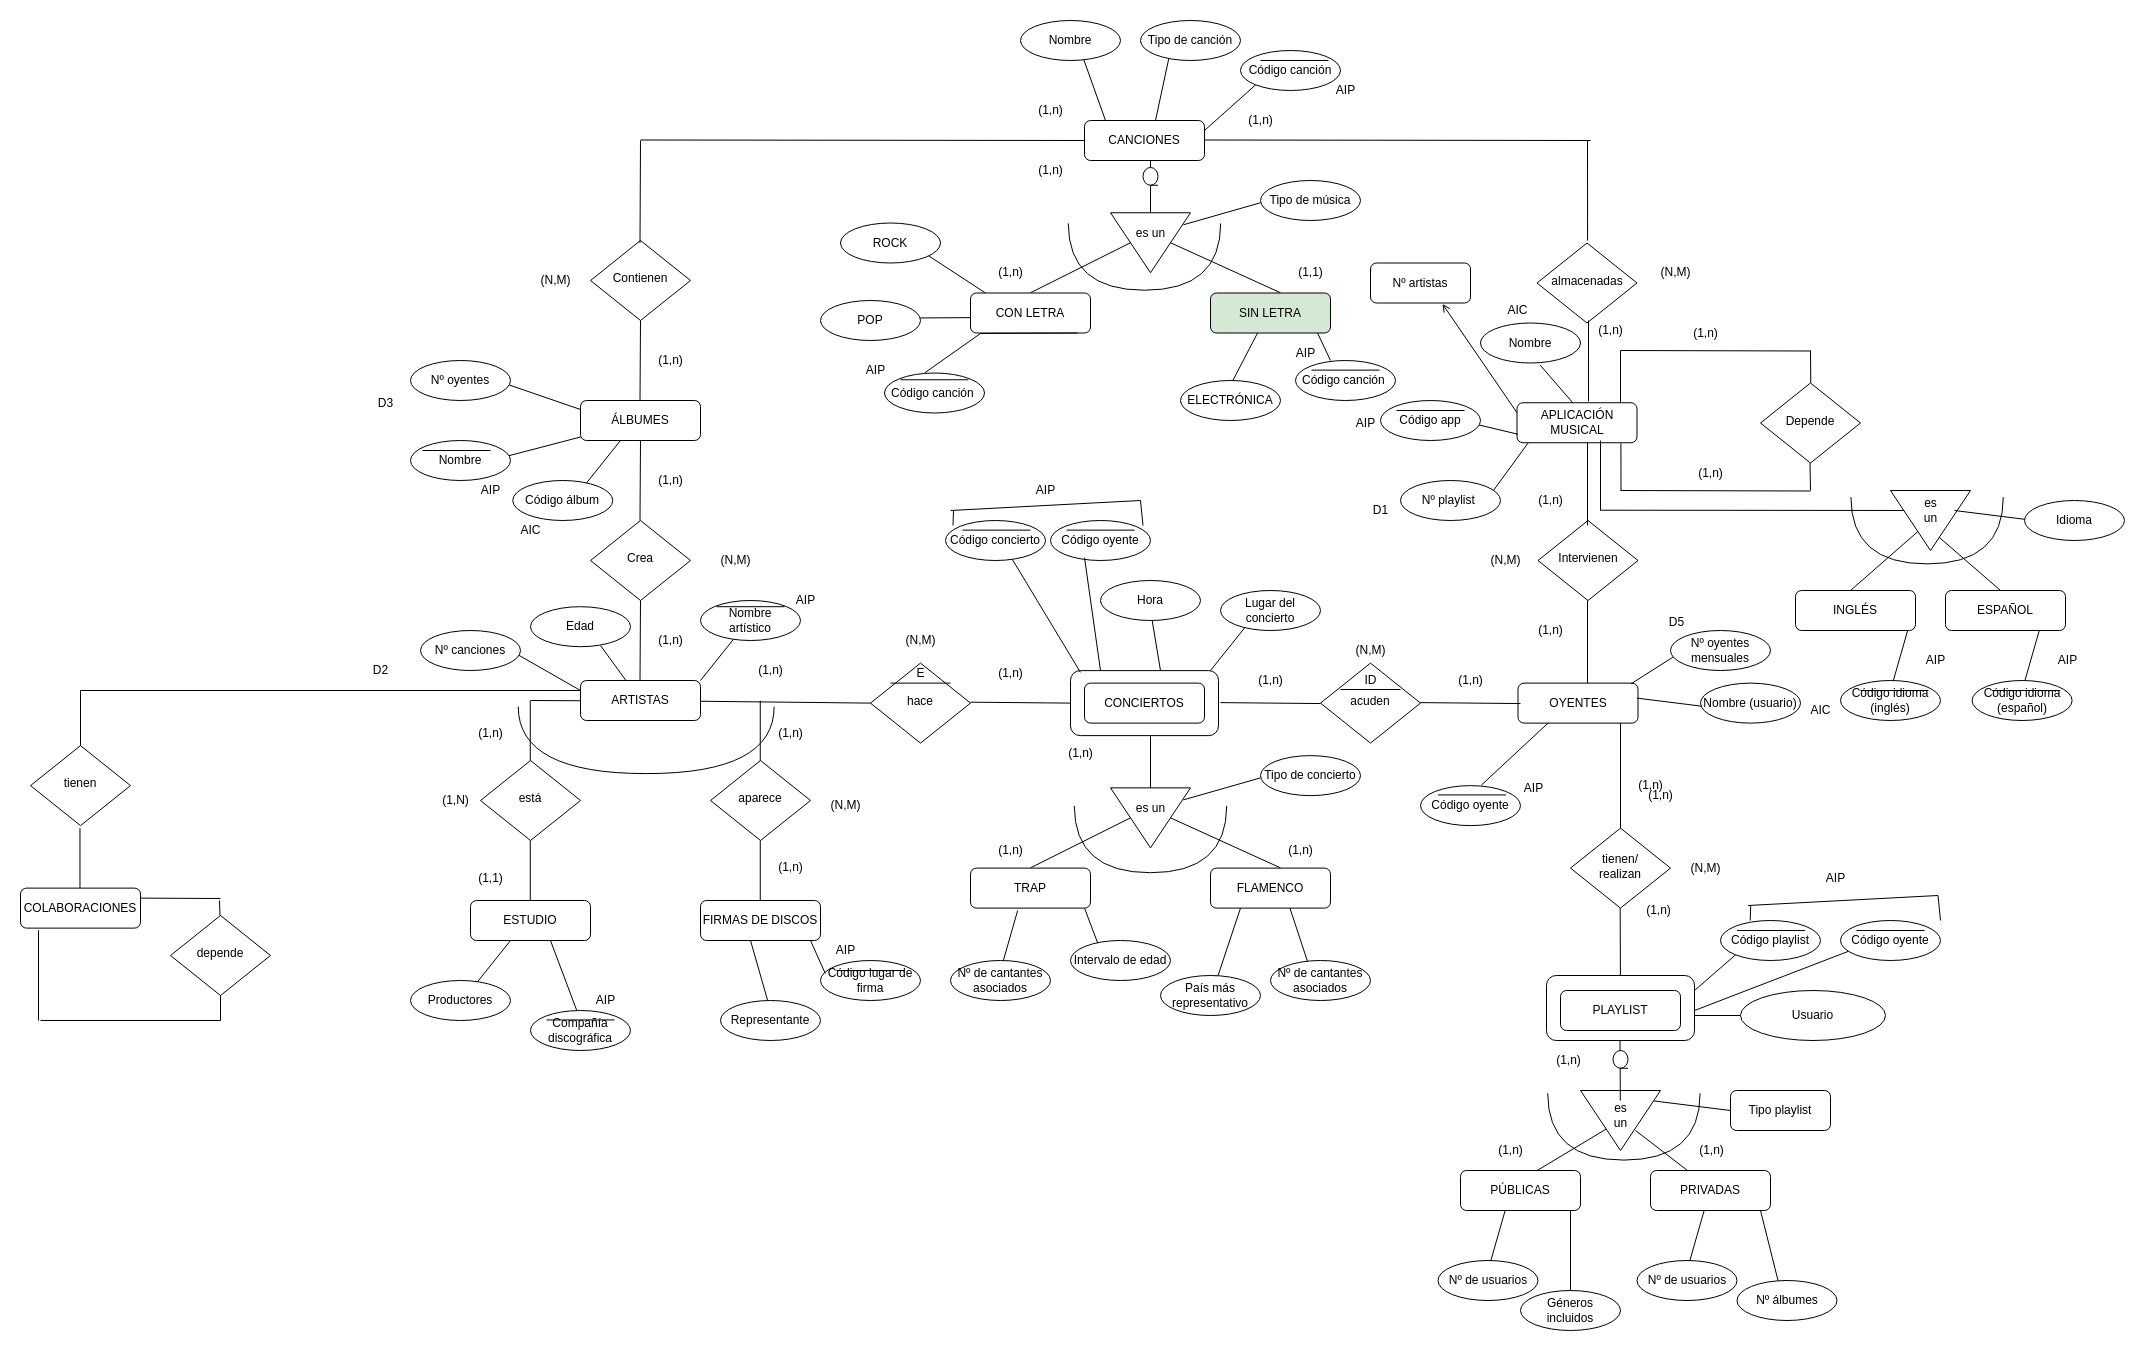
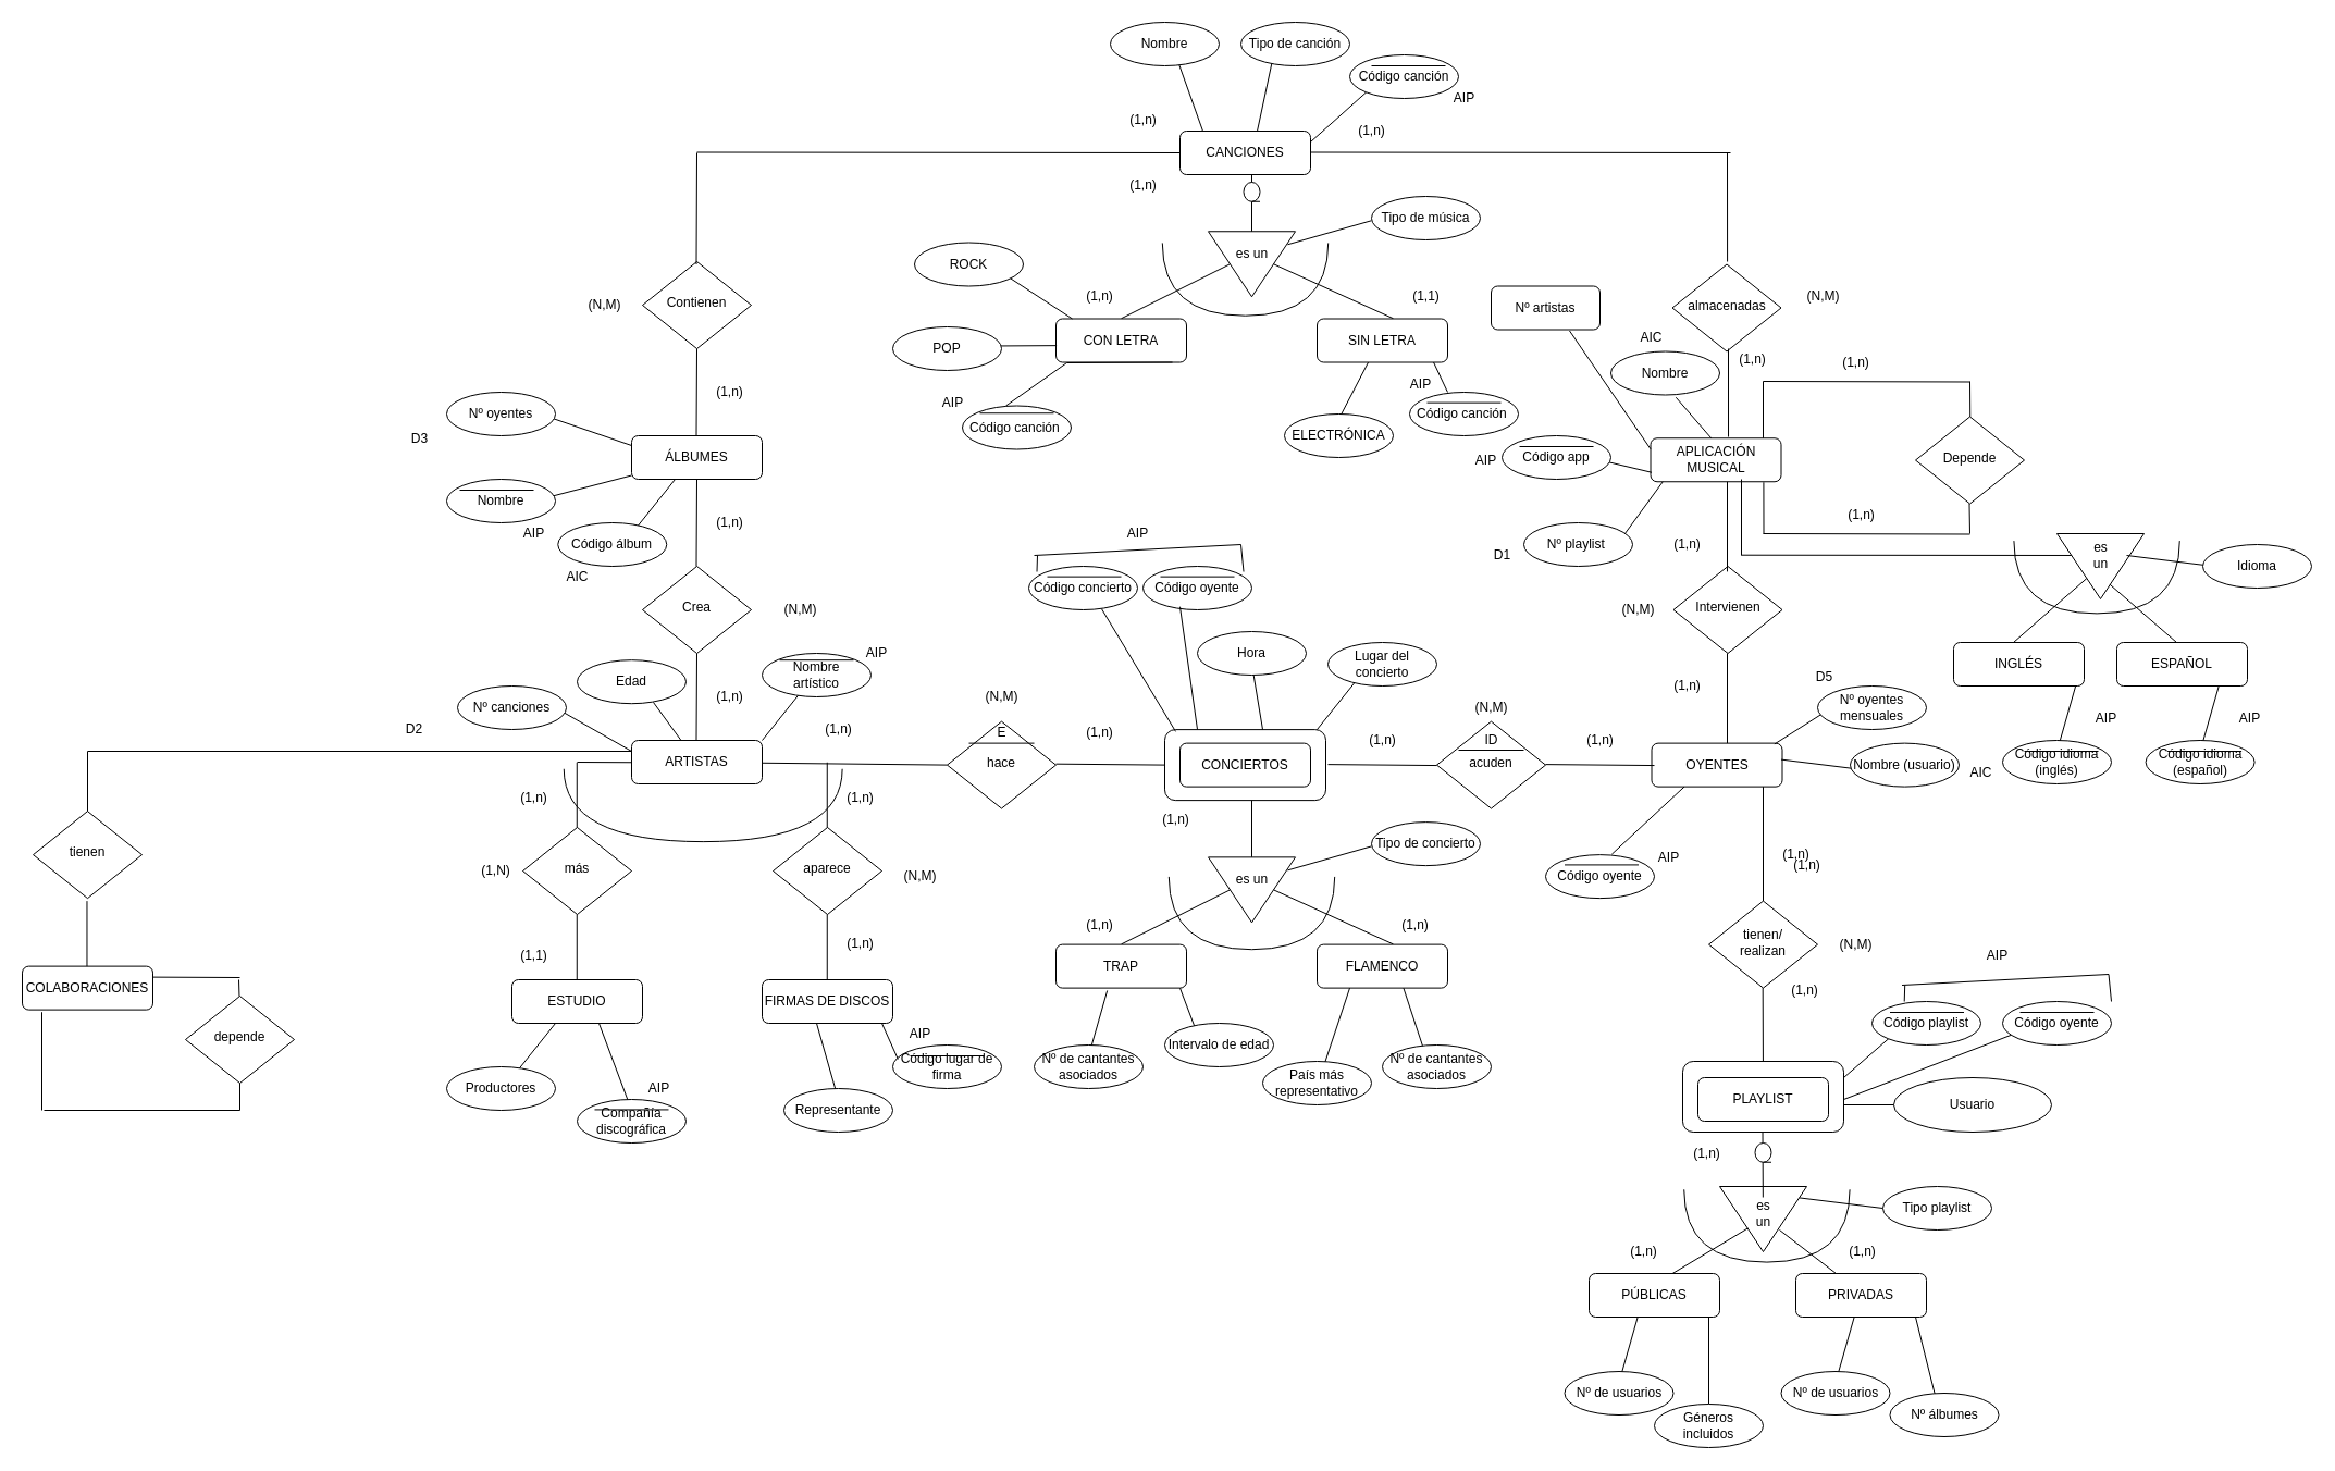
- <mxCell id="49" value="" style="endArrow=open;html=1;rounded=0;entryX=0.72;entryY=1.025;entryDx=0;entryDy=0;entryPerimeter=0;exitX=0;exitY=0.25;exitDx=0;exitDy=0;" parent="1" source="10" target="50" edge="1"><mxGeometry relative="1" as="geometry"><mxPoint x="1510" y="410" as="sourcePoint" /><mxPoint x="1420" y="412.5" as="targetPoint" /></mxGeometry></mxCell>
+ <mxCell id="49" value="" style="endArrow=none;html=1;rounded=0;entryX=0.72;entryY=1.025;entryDx=0;entryDy=0;entryPerimeter=0;exitX=0;exitY=0.25;exitDx=0;exitDy=0;" parent="1" source="10" target="50" edge="1"><mxGeometry relative="1" as="geometry"><mxPoint x="1510" y="410" as="sourcePoint" /><mxPoint x="1420" y="412.5" as="targetPoint" /></mxGeometry></mxCell>
- <mxCell id="41" value="SIN LETRA" style="rounded=1;whiteSpace=wrap;html=1;fontSize=12;glass=0;strokeWidth=1;shadow=0;fillColor=#d5e8d4;" parent="1" vertex="1"><mxGeometry x="1210" y="292.5" width="120" height="40" as="geometry" /></mxCell>
+ <mxCell id="41" value="SIN LETRA" style="rounded=1;whiteSpace=wrap;html=1;fontSize=12;glass=0;strokeWidth=1;shadow=0;" parent="1" vertex="1"><mxGeometry x="1210" y="292.5" width="120" height="40" as="geometry" /></mxCell>
- <mxCell id="2" value="&lt;font style=&quot;vertical-align: inherit&quot;&gt;&lt;font style=&quot;vertical-align: inherit&quot;&gt;está&lt;/font&gt;&lt;/font&gt;" style="rhombus;whiteSpace=wrap;html=1;shadow=0;fontFamily=Helvetica;fontSize=12;align=center;strokeWidth=1;spacing=6;spacingTop=-4;" parent="1" vertex="1"><mxGeometry x="480" width="100" height="80" as="geometry" y="760" /></mxCell>
+ <mxCell id="2" value="&lt;font style=&quot;vertical-align: inherit&quot;&gt;&lt;font style=&quot;vertical-align: inherit&quot;&gt;más&lt;/font&gt;&lt;/font&gt;" style="rhombus;whiteSpace=wrap;html=1;shadow=0;fontFamily=Helvetica;fontSize=12;align=center;strokeWidth=1;spacing=6;spacingTop=-4;" parent="1" vertex="1"><mxGeometry x="480" width="100" height="80" as="geometry" y="760" /></mxCell>
- <mxCell id="110" value="Tipo playlist" style="whiteSpace=wrap;html=1;align=center;rounded=1;" parent="1" vertex="1"><mxGeometry x="1730" y="1090" width="100" height="40" as="geometry" /></mxCell>
+ <mxCell id="110" value="Tipo playlist" style="ellipse;whiteSpace=wrap;html=1;align=center;" parent="1" vertex="1"><mxGeometry x="1730" y="1090" width="100" height="40" as="geometry" /></mxCell>
